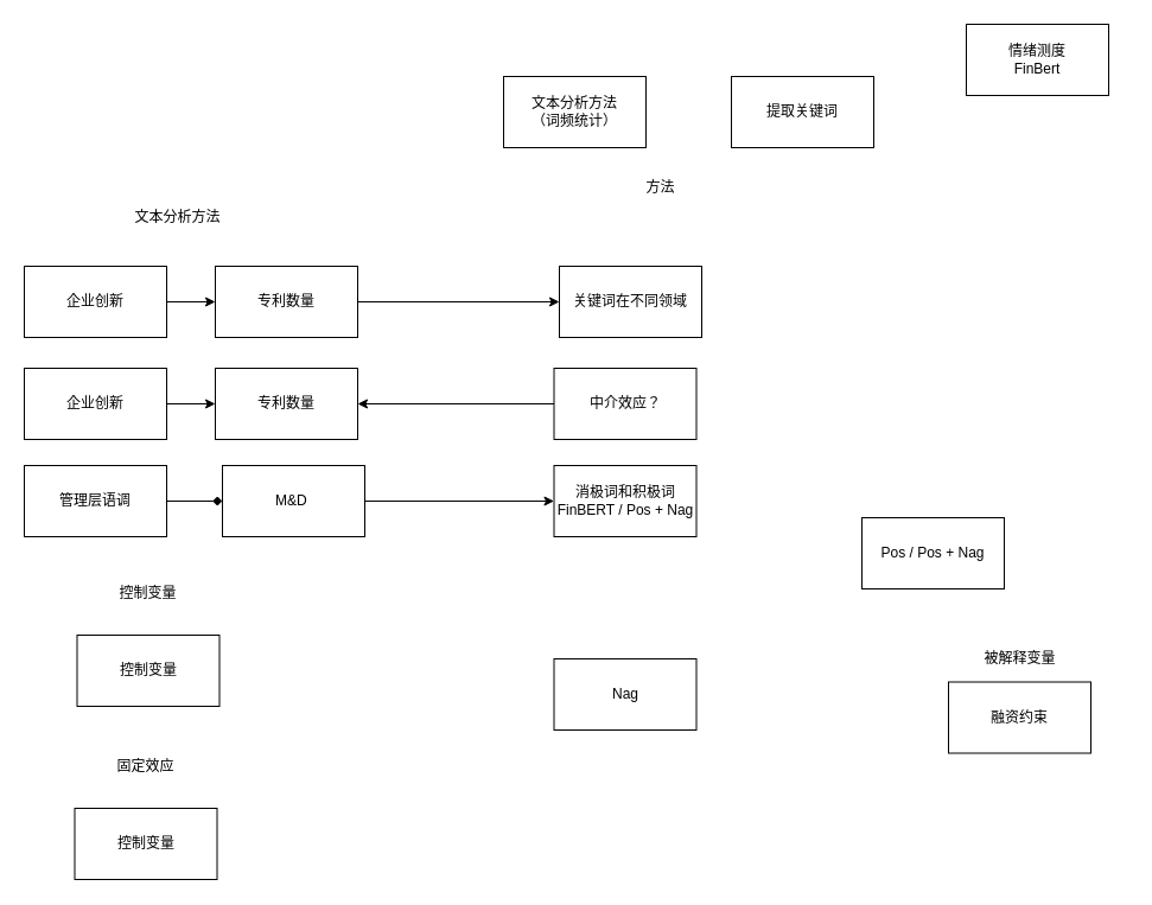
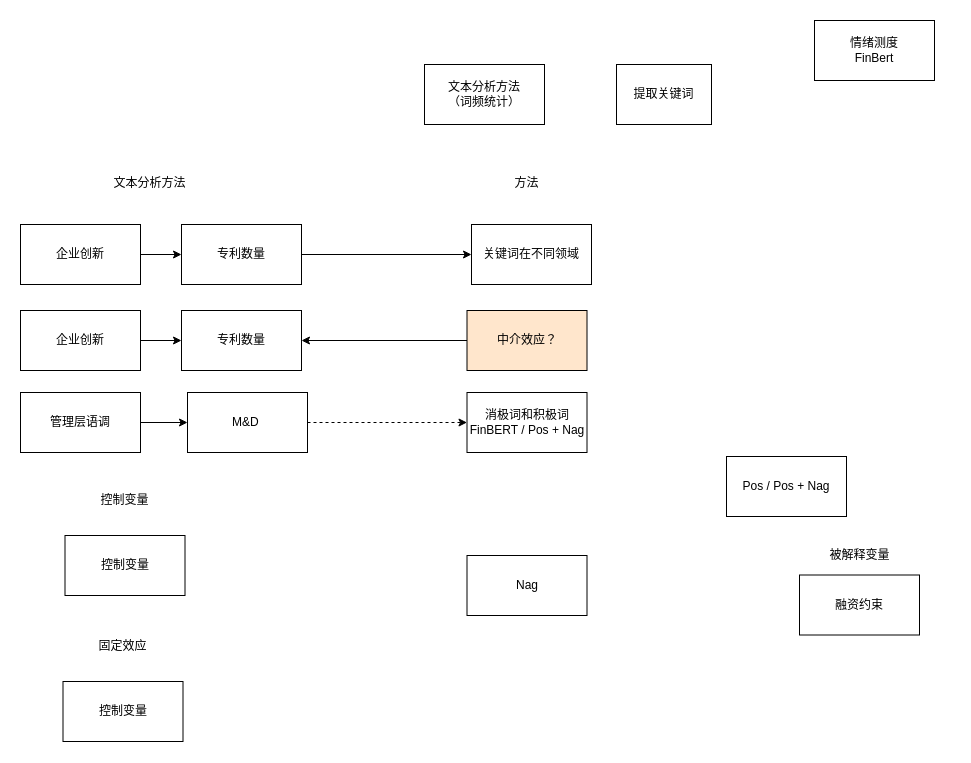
- <mxCell id="3" value="提取关键词" style="rounded=0;whiteSpace=wrap;html=1;" vertex="1" parent="1"><mxGeometry x="616" y="64" width="120" height="60" as="geometry" /></mxCell>
+ <mxCell id="3" value="提取关键词" style="rounded=0;whiteSpace=wrap;html=1;" vertex="1" parent="1"><mxGeometry x="616" y="64" width="95" height="60" as="geometry" /></mxCell>
- <mxCell id="21" value="方法" style="text;html=1;align=center;verticalAlign=middle;whiteSpace=wrap;rounded=0;" vertex="1" parent="1"><mxGeometry x="467" y="143" width="179" height="30" as="geometry" /></mxCell>
+ <mxCell id="21" value="方法" style="text;html=1;align=center;verticalAlign=middle;whiteSpace=wrap;rounded=0;" vertex="1" parent="1"><mxGeometry x="437" y="168" width="179" height="30" as="geometry" /></mxCell>
- <mxCell id="29" value="中介效应？" style="rounded=0;whiteSpace=wrap;html=1;" vertex="1" parent="1"><mxGeometry x="466.5" y="310" width="120" height="60" as="geometry" /></mxCell>
+ <mxCell id="29" value="中介效应？" style="rounded=0;whiteSpace=wrap;html=1;fillColor=#ffe6cc;" vertex="1" parent="1"><mxGeometry x="466.5" y="310" width="120" height="60" as="geometry" /></mxCell>
- <mxCell id="17" style="edgeStyle=orthogonalEdgeStyle;rounded=0;orthogonalLoop=1;jettySize=auto;html=1;entryX=0;entryY=0.5;entryDx=0;entryDy=0;endArrow=diamond;" edge="1" parent="1" source="18" target="20"><mxGeometry relative="1" as="geometry" /></mxCell>
+ <mxCell id="17" style="edgeStyle=orthogonalEdgeStyle;rounded=0;orthogonalLoop=1;jettySize=auto;html=1;entryX=0;entryY=0.5;entryDx=0;entryDy=0;" edge="1" parent="1" source="18" target="20"><mxGeometry relative="1" as="geometry" /></mxCell>
- <mxCell id="19" style="edgeStyle=orthogonalEdgeStyle;rounded=0;orthogonalLoop=1;jettySize=auto;html=1;entryX=0;entryY=0.5;entryDx=0;entryDy=0;" edge="1" parent="1" source="20" target="23"><mxGeometry relative="1" as="geometry" /></mxCell>
+ <mxCell id="19" style="edgeStyle=orthogonalEdgeStyle;rounded=0;orthogonalLoop=1;jettySize=auto;html=1;entryX=0;entryY=0.5;entryDx=0;entryDy=0;dashed=1;" edge="1" parent="1" source="20" target="23"><mxGeometry relative="1" as="geometry" /></mxCell>
- <mxCell id="7" value="Pos / Pos + Nag" style="rounded=0;whiteSpace=wrap;html=1;" vertex="1" parent="1"><mxGeometry x="726" y="436" width="120" height="60" as="geometry" /></mxCell>
+ <mxCell id="7" value="Pos / Pos + Nag" style="rounded=0;whiteSpace=wrap;html=1;" vertex="1" parent="1"><mxGeometry x="726" y="456" width="120" height="60" as="geometry" /></mxCell>
